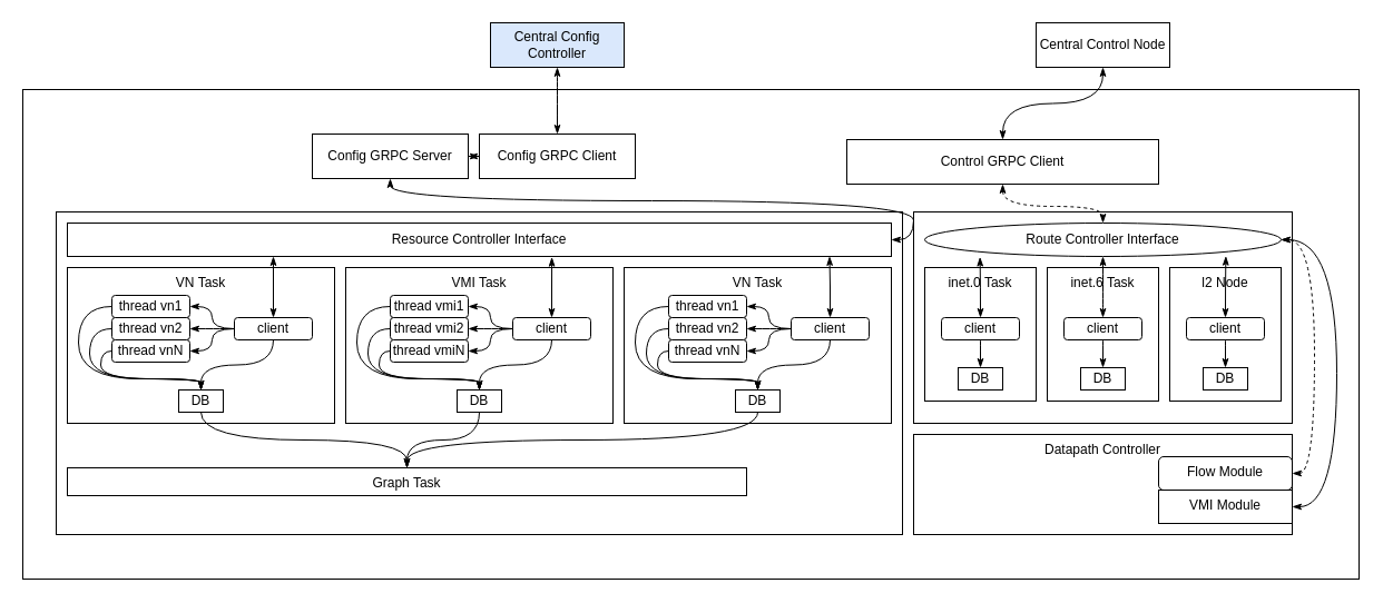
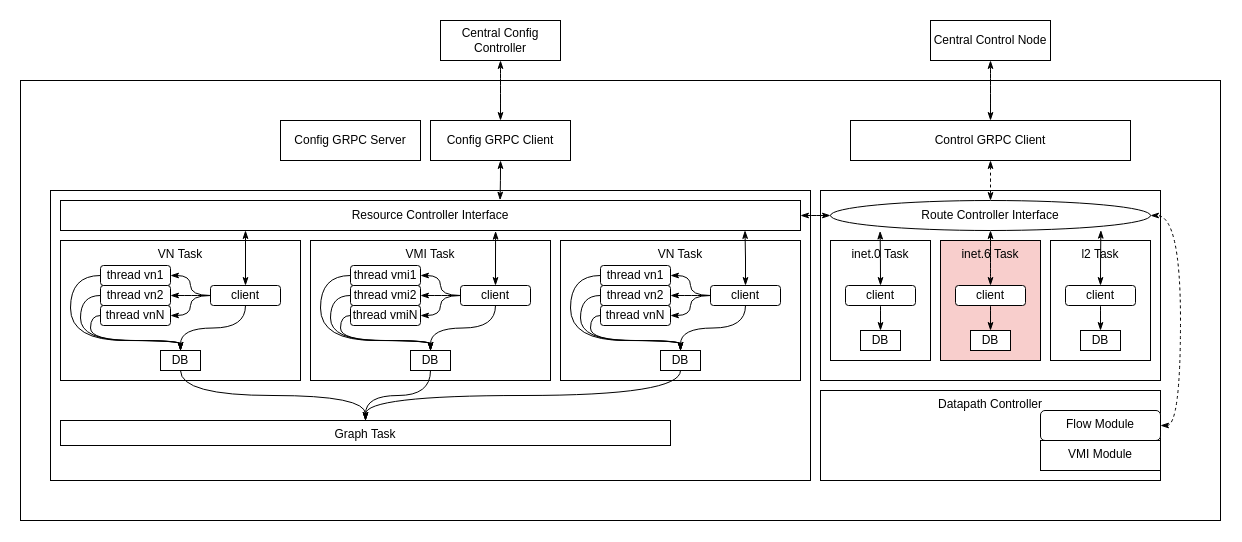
- <mxCell id="7" value="Central Config Controller" style="rounded=0;whiteSpace=wrap;html=1;fillColor=#dae8fc;" parent="1" vertex="1"><mxGeometry x="440" y="20" width="120" height="40" as="geometry" /></mxCell>
+ <mxCell id="7" value="Central Config Controller" style="rounded=0;whiteSpace=wrap;html=1;" parent="1" vertex="1"><mxGeometry x="440" y="20" width="120" height="40" as="geometry" /></mxCell>
- <mxCell id="11" style="edgeStyle=orthogonalEdgeStyle;curved=1;rounded=0;orthogonalLoop=1;jettySize=auto;html=1;startArrow=classicThin;startFill=1;endArrow=classicThin;endFill=1;" parent="1" source="12" target="76" edge="1"><mxGeometry relative="1" as="geometry" /></mxCell>
+ <mxCell id="11" style="edgeStyle=orthogonalEdgeStyle;curved=1;rounded=0;orthogonalLoop=1;jettySize=auto;html=1;entryX=0.594;entryY=-0.011;entryDx=0;entryDy=0;entryPerimeter=0;startArrow=classicThin;startFill=1;endArrow=classicThin;endFill=1;" parent="1" source="12" target="70" edge="1"><mxGeometry relative="1" as="geometry" /></mxCell>
- <mxCell id="75" value="Control GRPC Client" style="rounded=0;whiteSpace=wrap;html=1;" parent="1" vertex="1"><mxGeometry x="760" y="125" width="280" height="40" as="geometry" /></mxCell>
+ <mxCell id="75" value="Control GRPC Client" style="rounded=0;whiteSpace=wrap;html=1;" parent="1" vertex="1"><mxGeometry x="850" y="120" width="280" height="40" as="geometry" /></mxCell>
- <mxCell id="69" style="edgeStyle=orthogonalEdgeStyle;curved=1;rounded=0;orthogonalLoop=1;jettySize=auto;html=1;exitX=1;exitY=0.5;exitDx=0;exitDy=0;startArrow=classicThin;startFill=1;endArrow=classicThin;endFill=1;" parent="1" source="70" target="76" edge="1"><mxGeometry relative="1" as="geometry" /></mxCell>
+ <mxCell id="69" style="edgeStyle=orthogonalEdgeStyle;curved=1;rounded=0;orthogonalLoop=1;jettySize=auto;html=1;exitX=1;exitY=0.5;exitDx=0;exitDy=0;entryX=0;entryY=0.5;entryDx=0;entryDy=0;startArrow=classicThin;startFill=1;endArrow=classicThin;endFill=1;" parent="1" source="70" target="73" edge="1"><mxGeometry relative="1" as="geometry" /></mxCell>
- <mxCell id="59" value="inet.6 Task" style="rounded=0;whiteSpace=wrap;html=1;verticalAlign=top;" parent="1" vertex="1"><mxGeometry x="940" y="240" width="100" height="120" as="geometry" /></mxCell>
+ <mxCell id="59" value="inet.6 Task" style="rounded=0;whiteSpace=wrap;html=1;verticalAlign=top;fillColor=#f8cecc;" parent="1" vertex="1"><mxGeometry x="940" y="240" width="100" height="120" as="geometry" /></mxCell>
- <mxCell id="64" value="l2 Node" style="rounded=0;whiteSpace=wrap;html=1;verticalAlign=top;" parent="1" vertex="1"><mxGeometry x="1050" y="240" width="100" height="120" as="geometry" /></mxCell>
+ <mxCell id="64" value="l2 Task" style="rounded=0;whiteSpace=wrap;html=1;verticalAlign=top;" parent="1" vertex="1"><mxGeometry x="1050" y="240" width="100" height="120" as="geometry" /></mxCell>
- <mxCell id="81" style="edgeStyle=orthogonalEdgeStyle;curved=1;rounded=0;orthogonalLoop=1;jettySize=auto;html=1;exitX=1;exitY=0.5;exitDx=0;exitDy=0;entryX=1;entryY=0.5;entryDx=0;entryDy=0;startArrow=classicThin;startFill=1;endArrow=classicThin;endFill=1;" parent="1" source="82" target="73" edge="1"><mxGeometry relative="1" as="geometry"><Array as="points"><mxPoint x="1200" y="455" /><mxPoint x="1200" y="215" /></Array></mxGeometry></mxCell>
